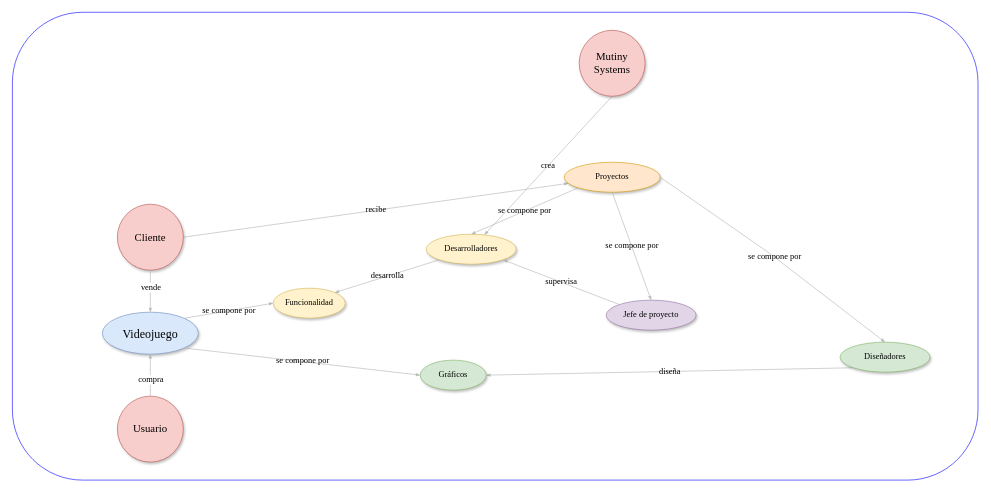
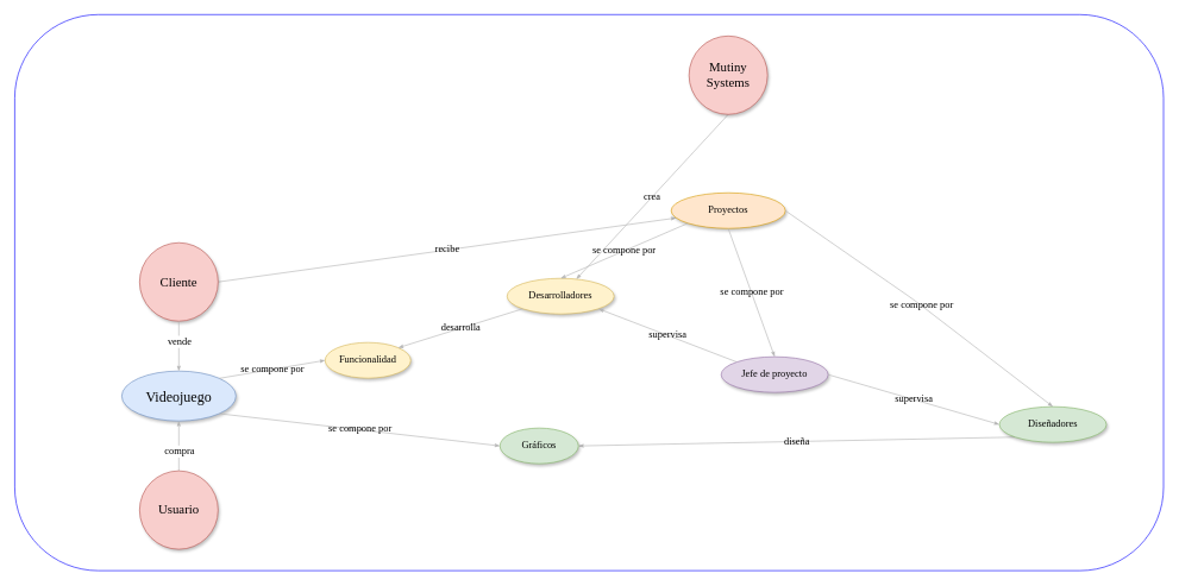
+ <mxCell id="25" value="supervisa" style="edgeStyle=none;rounded=1;html=1;labelBackgroundColor=none;startArrow=none;startFill=0;startSize=5;endArrow=classicThin;endFill=1;endSize=5;jettySize=auto;orthogonalLoop=1;strokeColor=#B3B3B3;strokeWidth=1;fontFamily=Verdana;fontSize=14;exitX=1;exitY=0.5;exitDx=0;exitDy=0;entryX=0;entryY=0.5;entryDx=0;entryDy=0;" edge="1" parent="1" source="11" target="7"><mxGeometry relative="1" as="geometry"><mxPoint x="1302" y="550" as="sourcePoint" /><mxPoint x="1150" y="458" as="targetPoint" /></mxGeometry></mxCell>
